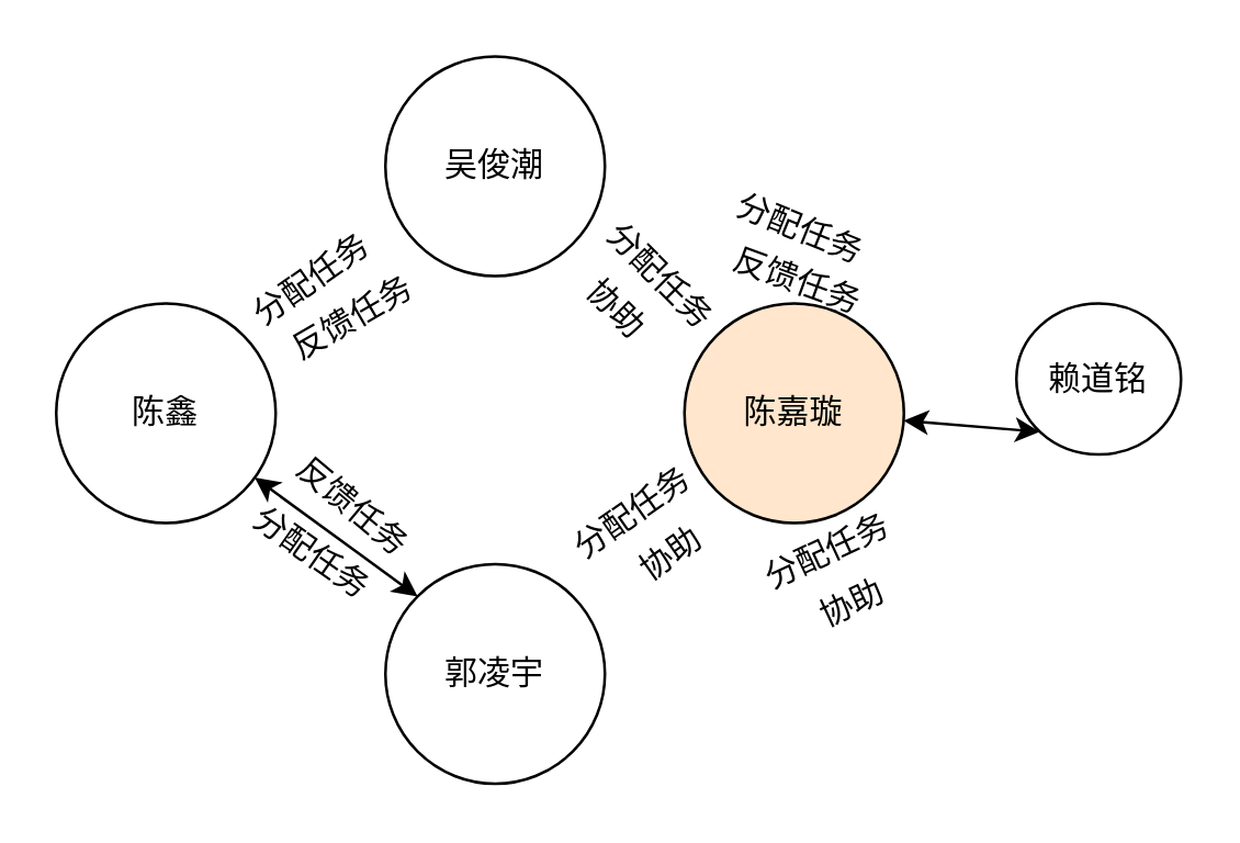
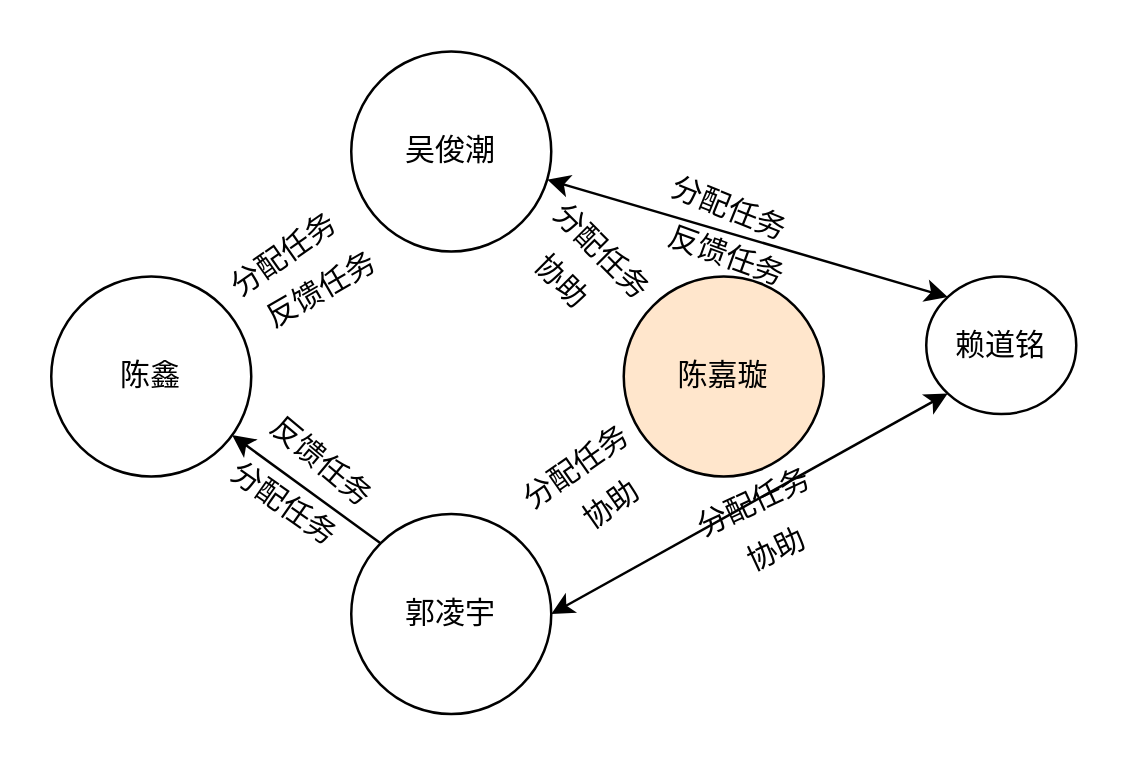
+ <mxCell id="4" value="" style="rounded=0;orthogonalLoop=1;jettySize=auto;html=1;entryX=0;entryY=0;entryDx=0;entryDy=0;startArrow=classic;startFill=1;" edge="1" parent="1" source="5" target="9"><mxGeometry relative="1" as="geometry"><mxPoint x="300" y="70" as="targetPoint" /></mxGeometry></mxCell>
- <mxCell id="8" value="" style="rounded=0;orthogonalLoop=1;jettySize=auto;html=1;startArrow=classic;startFill=1;exitX=0;exitY=1;exitDx=0;exitDy=0;" edge="1" parent="1" source="9" target="7"><mxGeometry relative="1" as="geometry"><mxPoint x="410" y="270" as="targetPoint" /></mxGeometry></mxCell>
+ <mxCell id="8" value="" style="rounded=0;orthogonalLoop=1;jettySize=auto;html=1;entryX=1;entryY=0.5;entryDx=0;entryDy=0;startArrow=classic;startFill=1;exitX=0;exitY=1;exitDx=0;exitDy=0;" edge="1" parent="1" source="9" target="6"><mxGeometry relative="1" as="geometry"><mxPoint x="410" y="270" as="targetPoint" /></mxGeometry></mxCell>
- <mxCell id="2" value="" style="rounded=0;orthogonalLoop=1;jettySize=auto;html=1;entryX=0;entryY=0;entryDx=0;entryDy=0;startArrow=classic;startFill=1;" edge="1" parent="1" source="3" target="6"><mxGeometry relative="1" as="geometry"><mxPoint x="60" y="270" as="targetPoint" /></mxGeometry></mxCell>
+ <mxCell id="2" value="" style="rounded=0;orthogonalLoop=1;jettySize=auto;html=1;entryX=0;entryY=0;entryDx=0;entryDy=0;startArrow=classic;startFill=1;endArrow=none;" edge="1" parent="1" source="3" target="6"><mxGeometry relative="1" as="geometry"><mxPoint x="60" y="270" as="targetPoint" /></mxGeometry></mxCell>
